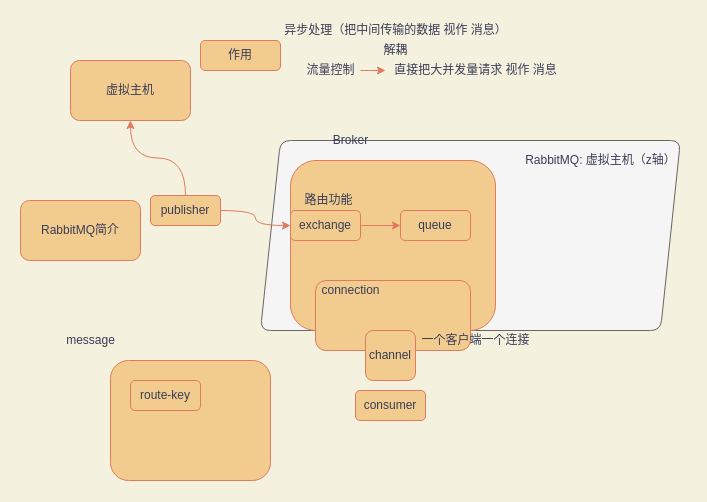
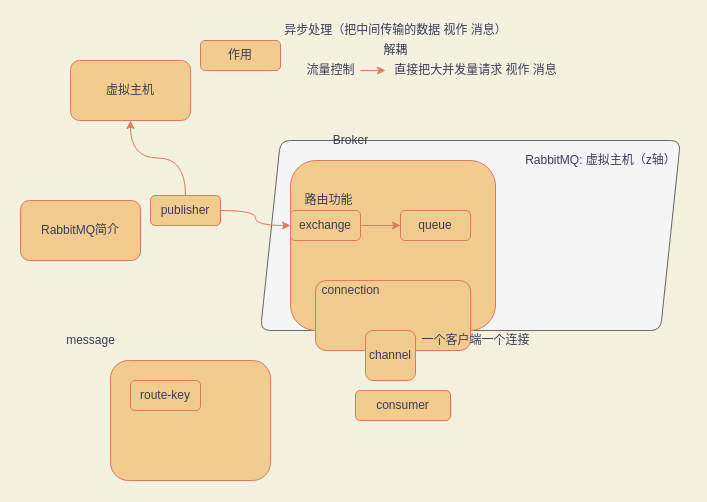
- <mxCell id="21" value="consumer" style="whiteSpace=wrap;html=1;fillColor=#F2CC8F;strokeColor=#E07A5F;fontColor=#393C56;rounded=1;" vertex="1" parent="1"><mxGeometry x="355" y="390" width="70" height="30" as="geometry" /></mxCell>
+ <mxCell id="21" value="consumer" style="whiteSpace=wrap;html=1;fillColor=#F2CC8F;strokeColor=#E07A5F;fontColor=#393C56;rounded=1;" vertex="1" parent="1"><mxGeometry x="355" y="390" width="95" height="30" as="geometry" /></mxCell>
